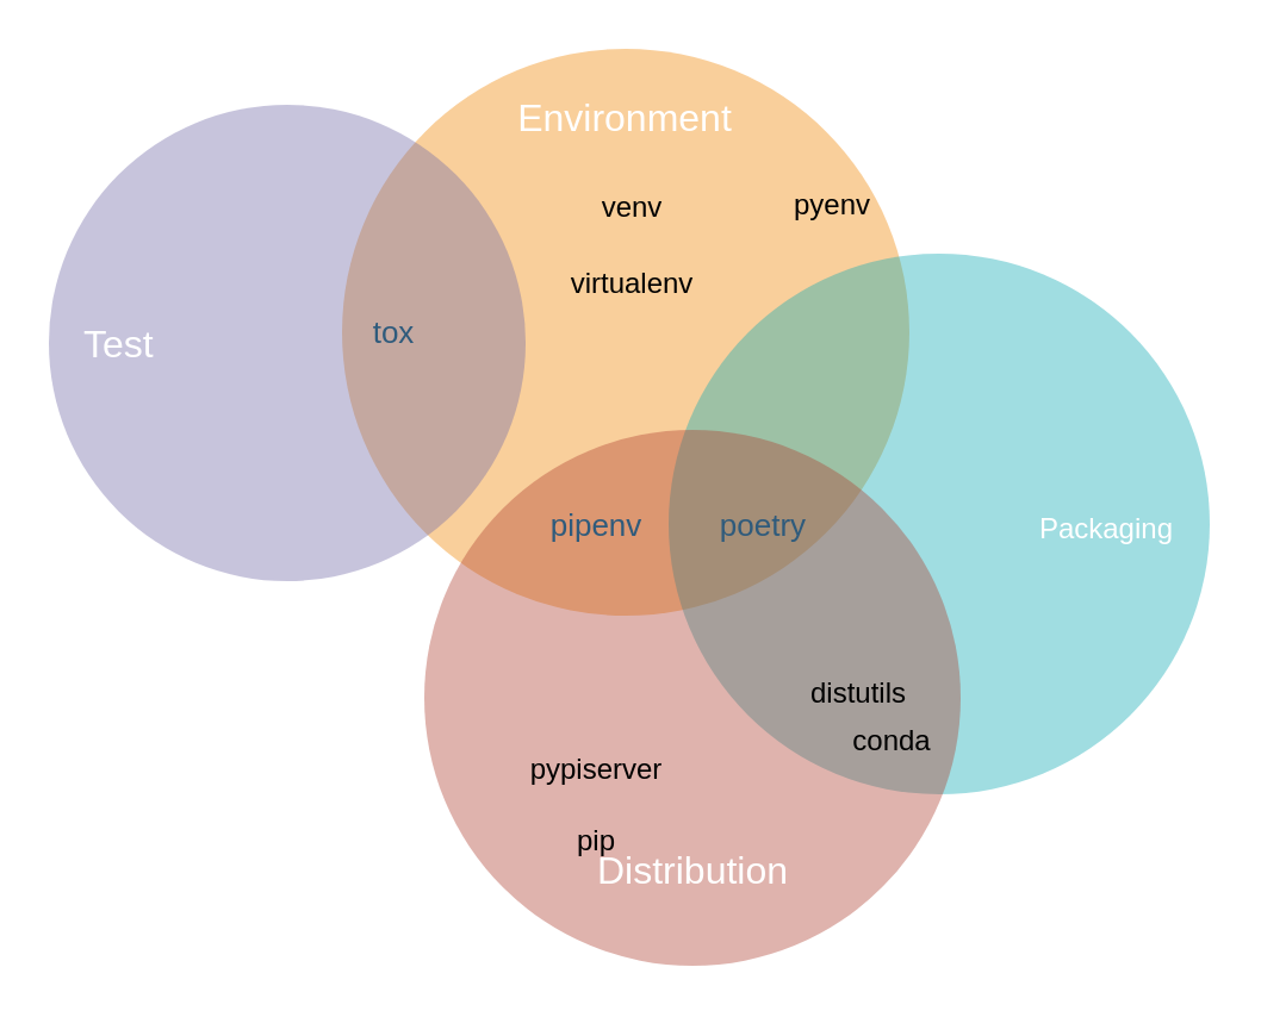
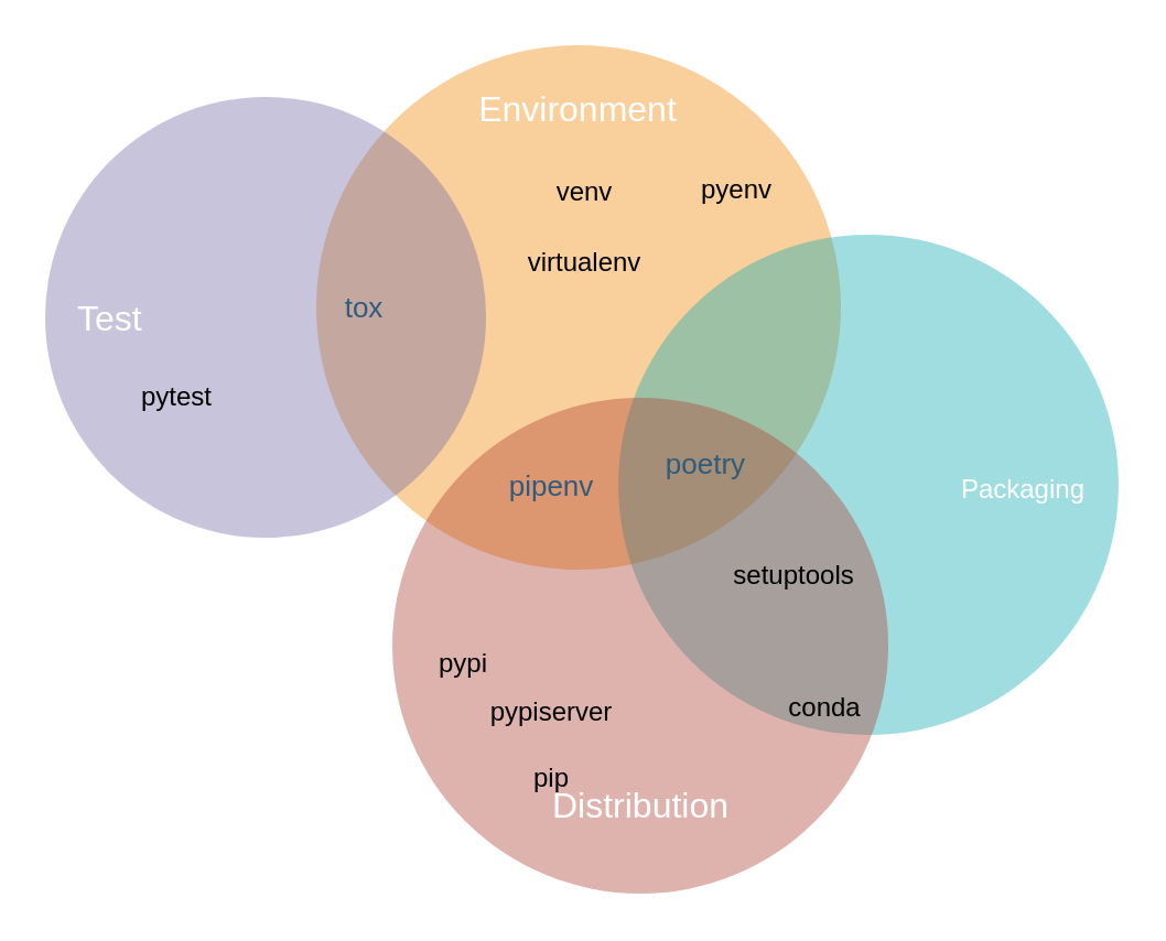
- <mxCell id="15" value="pyenv" style="text;html=1;strokeColor=none;fillColor=none;align=center;verticalAlign=middle;whiteSpace=wrap;rounded=0;opacity=40;" vertex="1" parent="1"><mxGeometry x="328.5" y="76" width="40" height="20" as="geometry" /></mxCell>
+ <mxCell id="15" value="pyenv" style="text;html=1;strokeColor=none;fillColor=none;align=center;verticalAlign=middle;whiteSpace=wrap;rounded=0;opacity=40;" vertex="1" parent="1"><mxGeometry x="313.5" y="76" width="40" height="20" as="geometry" /></mxCell>
+ <mxCell id="13" value="pytest" style="text;html=1;strokeColor=none;fillColor=none;align=center;verticalAlign=middle;whiteSpace=wrap;rounded=0;opacity=40;" vertex="1" parent="1"><mxGeometry x="60" y="170" width="40" height="20" as="geometry" /></mxCell>
- <mxCell id="7" value="poetry" style="text;html=1;strokeColor=none;fillColor=none;align=center;verticalAlign=middle;whiteSpace=wrap;rounded=0;shadow=0;glass=0;labelBackgroundColor=none;fontFamily=Helvetica;fontSize=13;fontColor=#2F5B7C;" parent="1" vertex="1"><mxGeometry x="300" y="210" width="40" height="20" as="geometry" /></mxCell>
+ <mxCell id="7" value="poetry" style="text;html=1;strokeColor=none;fillColor=none;align=center;verticalAlign=middle;whiteSpace=wrap;rounded=0;shadow=0;glass=0;labelBackgroundColor=none;fontFamily=Helvetica;fontSize=13;fontColor=#2F5B7C;" parent="1" vertex="1"><mxGeometry x="300" y="200" width="40" height="20" as="geometry" /></mxCell>
+ <mxCell id="11" value="&lt;div&gt;setuptools&lt;/div&gt;&lt;div&gt;&lt;br&gt;&lt;/div&gt;" style="text;html=1;strokeColor=none;fillColor=none;align=center;verticalAlign=middle;whiteSpace=wrap;rounded=0;opacity=40;" vertex="1" parent="1"><mxGeometry x="340" y="258" width="40" height="20" as="geometry" /></mxCell>
- <mxCell id="12" value="distutils" style="text;html=1;strokeColor=none;fillColor=none;align=center;verticalAlign=middle;whiteSpace=wrap;rounded=0;opacity=40;" vertex="1" parent="1"><mxGeometry x="340" y="281" width="40" height="20" as="geometry" /></mxCell>
+ <mxCell id="16" value="pypi" style="text;html=1;strokeColor=none;fillColor=none;align=center;verticalAlign=middle;whiteSpace=wrap;rounded=0;opacity=40;" vertex="1" parent="1"><mxGeometry x="190" y="291" width="40" height="20" as="geometry" /></mxCell>
- <mxCell id="14" value="conda" style="text;html=1;strokeColor=none;fillColor=none;align=center;verticalAlign=middle;whiteSpace=wrap;rounded=0;opacity=40;" vertex="1" parent="1"><mxGeometry x="353.5" y="301" width="40" height="20" as="geometry" /></mxCell>
+ <mxCell id="14" value="conda" style="text;html=1;strokeColor=none;fillColor=none;align=center;verticalAlign=middle;whiteSpace=wrap;rounded=0;opacity=40;" vertex="1" parent="1"><mxGeometry x="353.5" y="311" width="40" height="20" as="geometry" /></mxCell>
